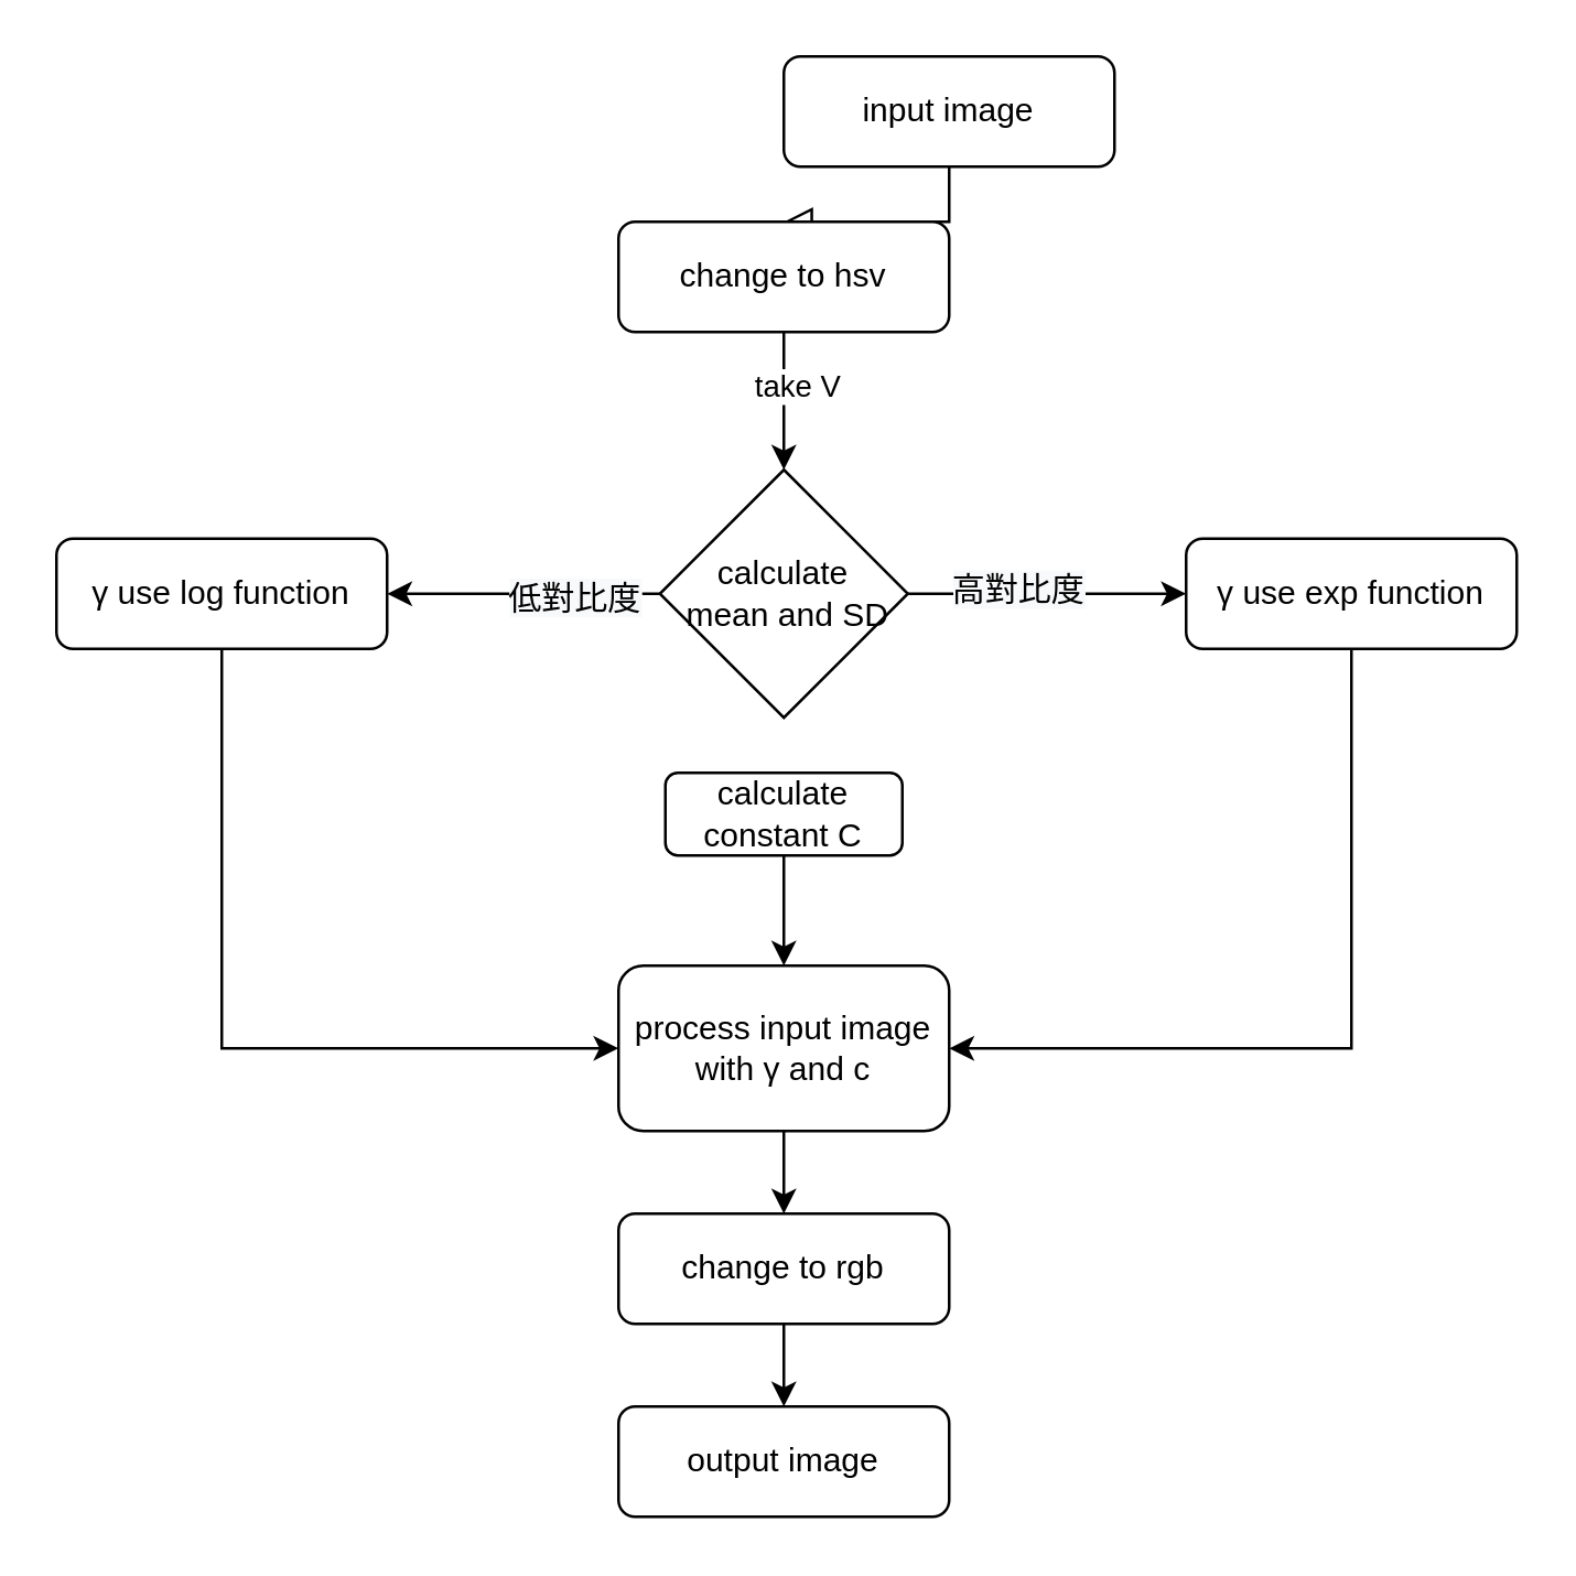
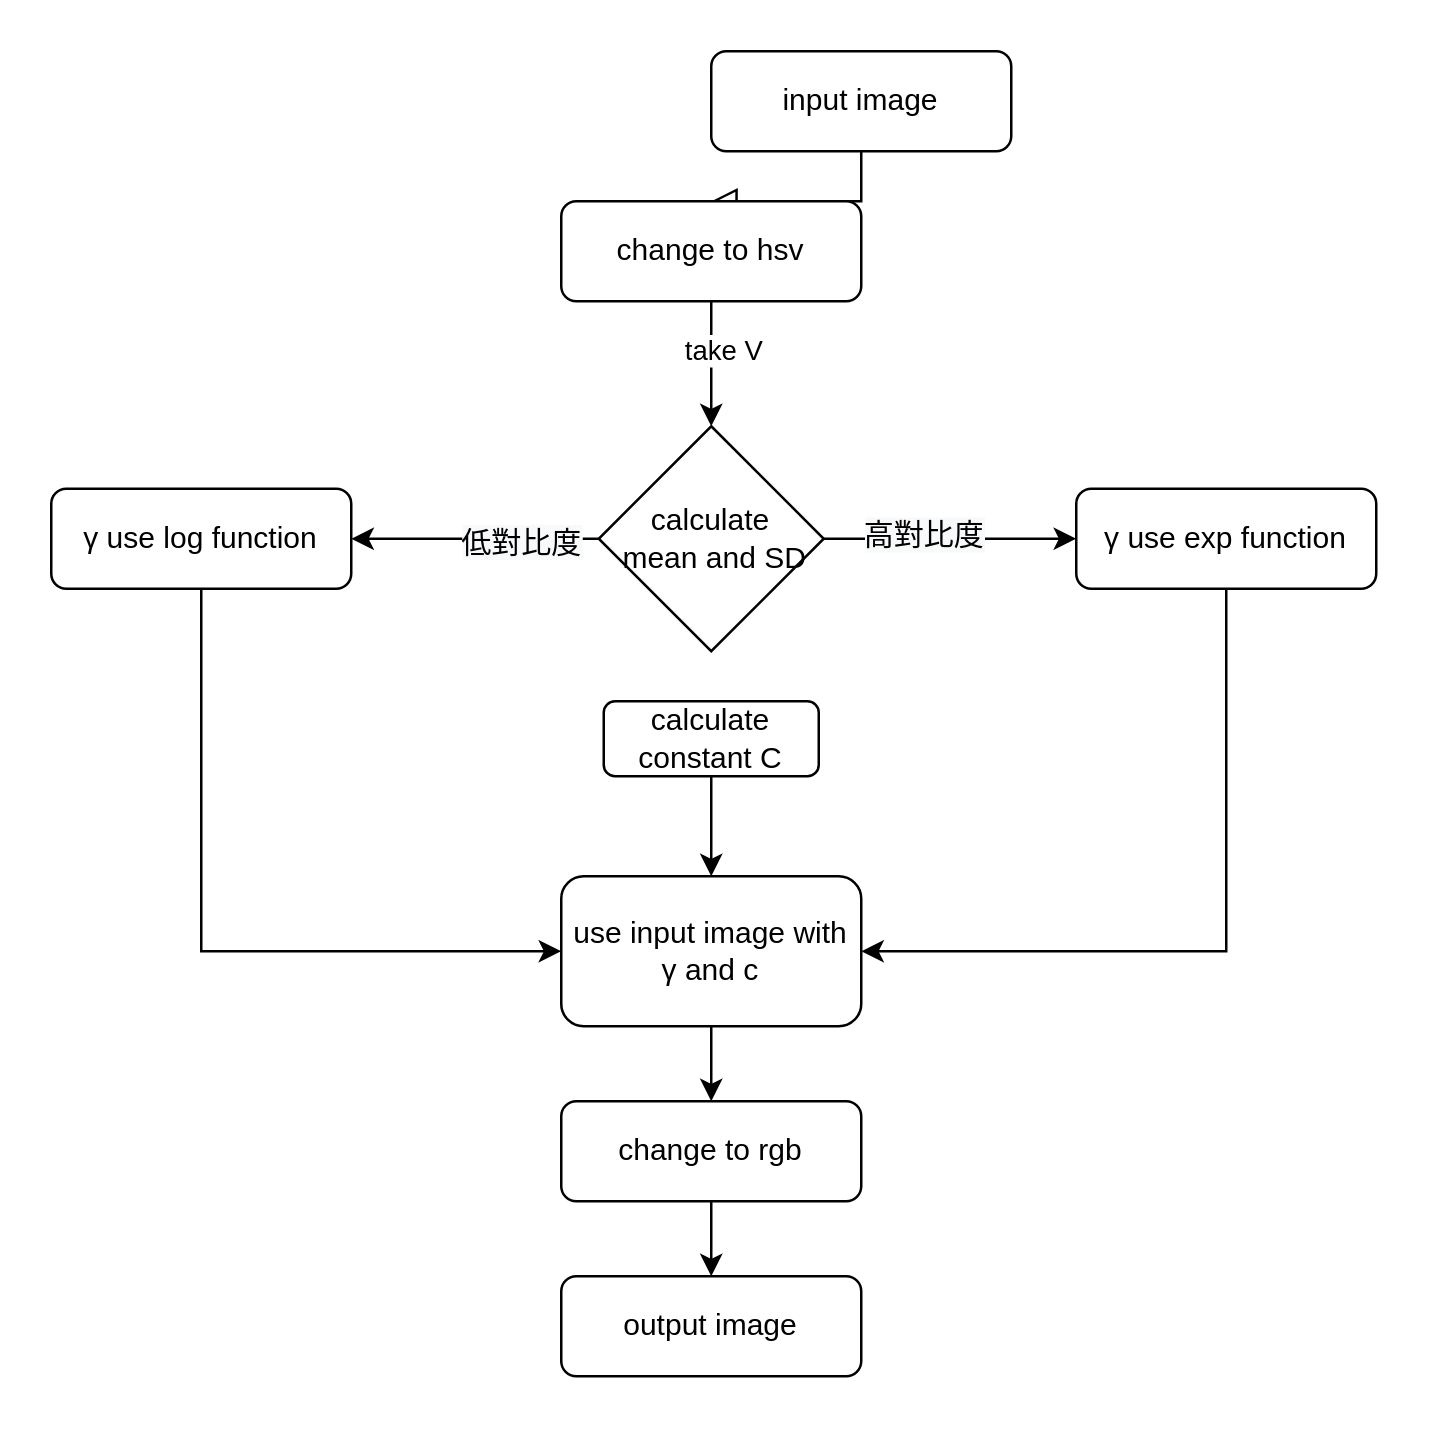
- <mxCell id="19" value="process input image with γ and c" style="whiteSpace=wrap;html=1;rounded=1;" vertex="1" parent="1"><mxGeometry x="224" y="350" width="120" height="60" as="geometry" /></mxCell>
+ <mxCell id="19" value="use input image with γ and c" style="whiteSpace=wrap;html=1;rounded=1;" vertex="1" parent="1"><mxGeometry x="224" y="350" width="120" height="60" as="geometry" /></mxCell>
